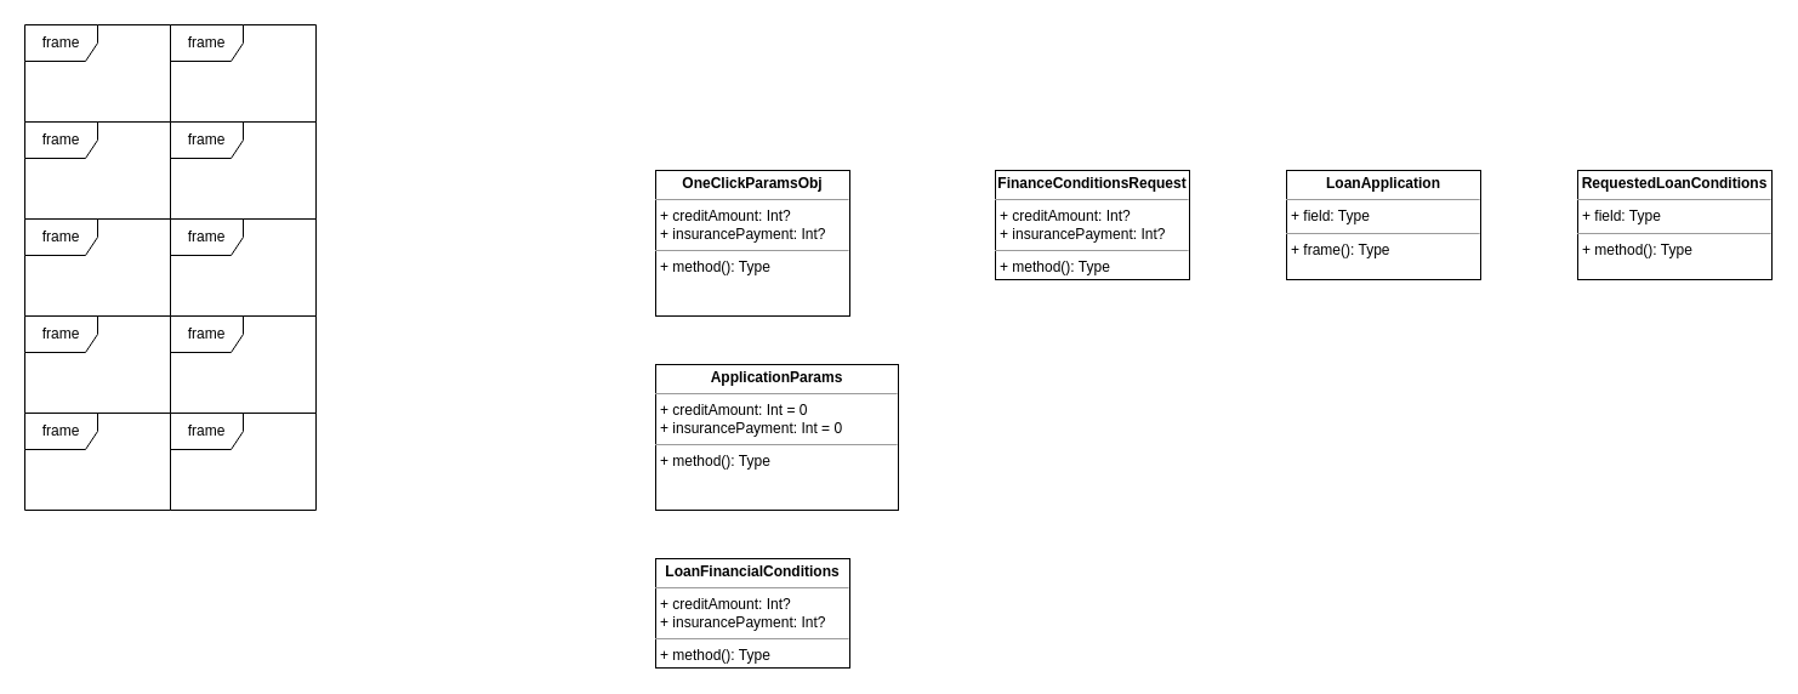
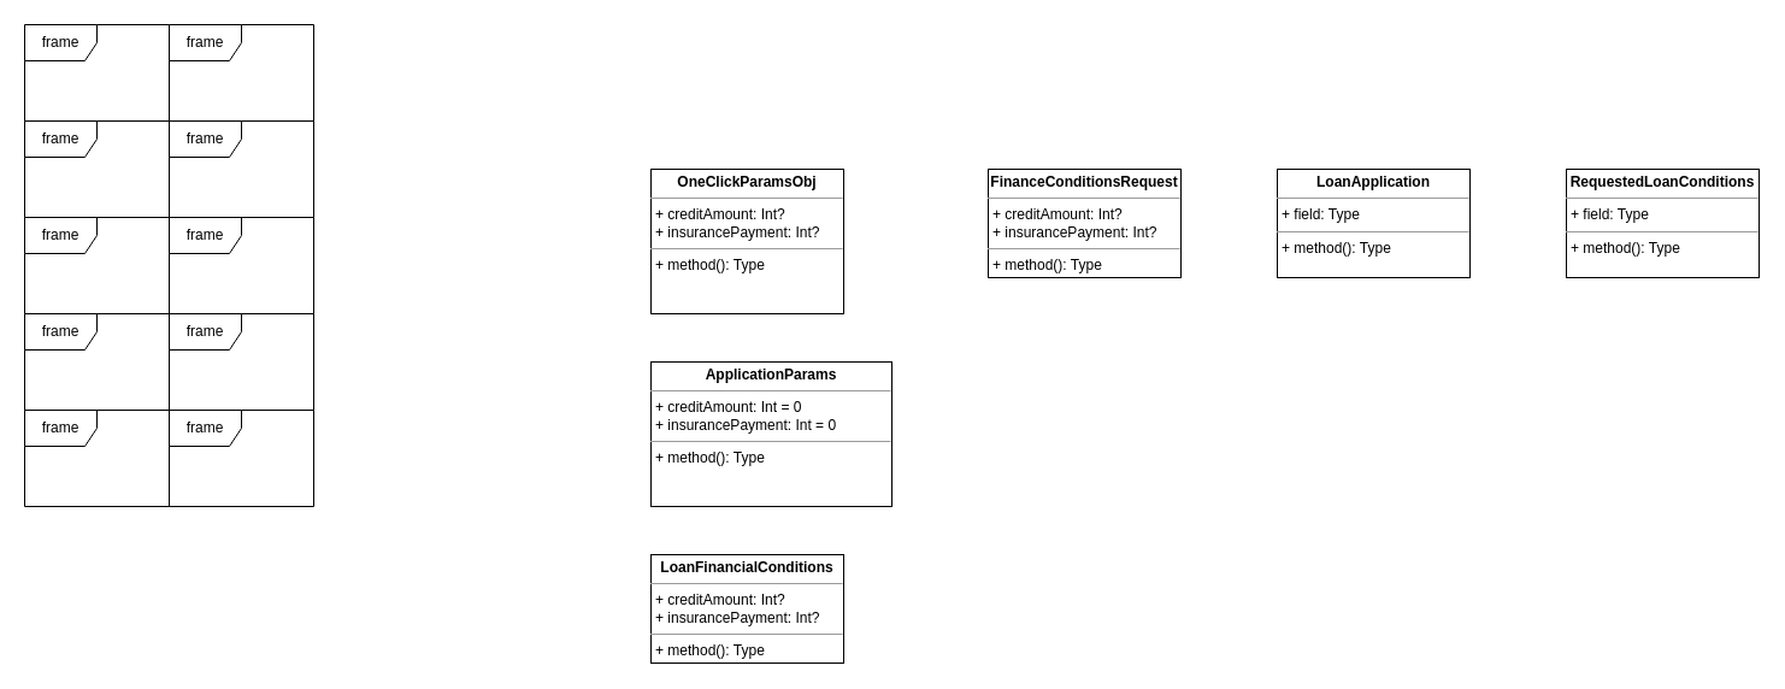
- <mxCell id="16" value="&lt;p style=&quot;margin: 0px ; margin-top: 4px ; text-align: center&quot;&gt;&lt;b&gt;LoanApplication&lt;/b&gt;&lt;/p&gt;&lt;hr size=&quot;1&quot;&gt;&lt;p style=&quot;margin: 0px ; margin-left: 4px&quot;&gt;+ field: Type&lt;/p&gt;&lt;hr size=&quot;1&quot;&gt;&lt;p style=&quot;margin: 0px ; margin-left: 4px&quot;&gt;+ frame(): Type&lt;/p&gt;" style="verticalAlign=top;align=left;overflow=fill;fontSize=12;fontFamily=Helvetica;html=1;" vertex="1" parent="1"><mxGeometry x="1060" y="140" width="160" height="90" as="geometry" /></mxCell>
+ <mxCell id="16" value="&lt;p style=&quot;margin: 0px ; margin-top: 4px ; text-align: center&quot;&gt;&lt;b&gt;LoanApplication&lt;/b&gt;&lt;/p&gt;&lt;hr size=&quot;1&quot;&gt;&lt;p style=&quot;margin: 0px ; margin-left: 4px&quot;&gt;+ field: Type&lt;/p&gt;&lt;hr size=&quot;1&quot;&gt;&lt;p style=&quot;margin: 0px ; margin-left: 4px&quot;&gt;+ method(): Type&lt;/p&gt;" style="verticalAlign=top;align=left;overflow=fill;fontSize=12;fontFamily=Helvetica;html=1;" vertex="1" parent="1"><mxGeometry x="1060" y="140" width="160" height="90" as="geometry" /></mxCell>
